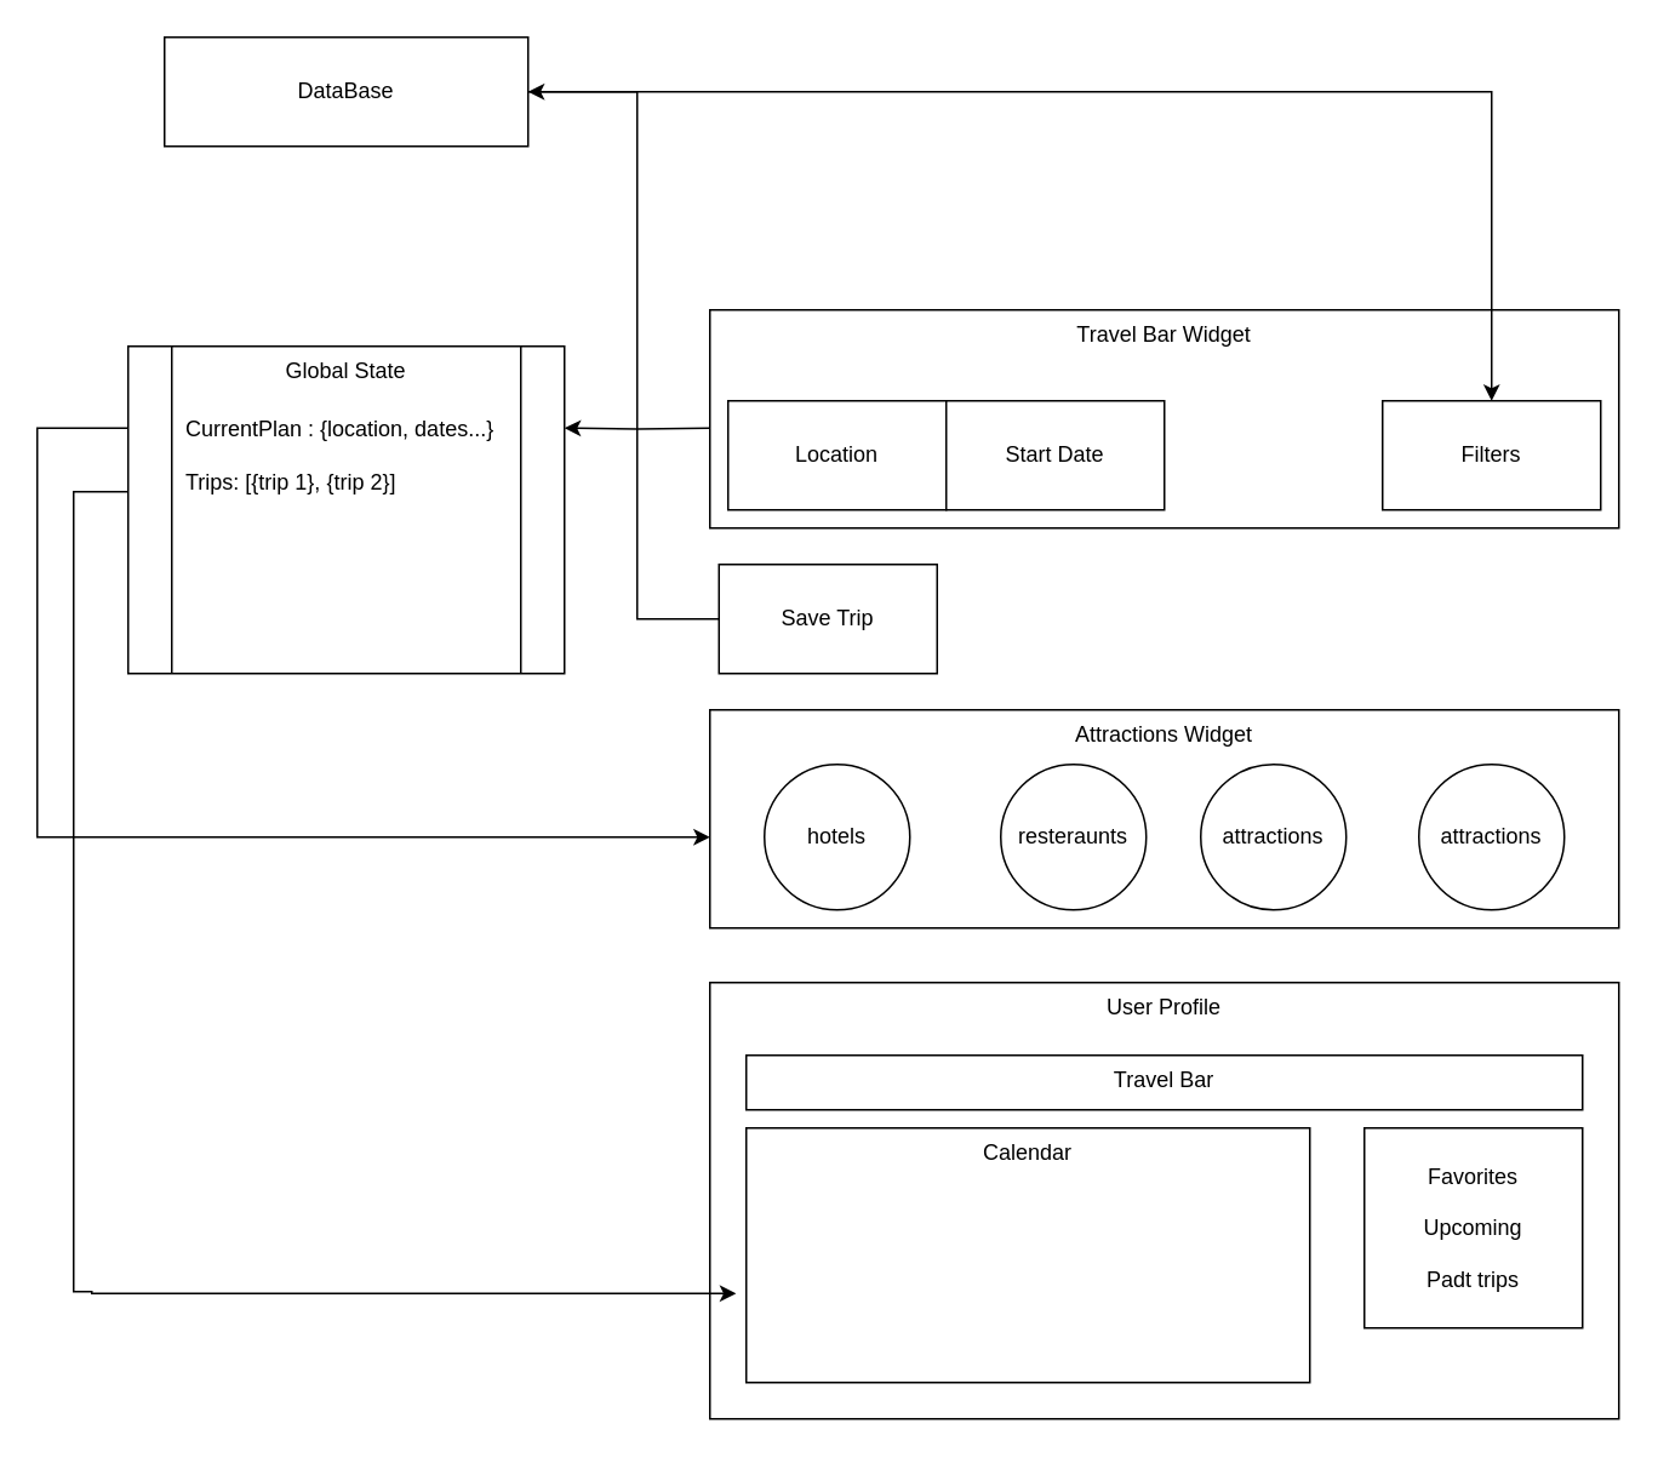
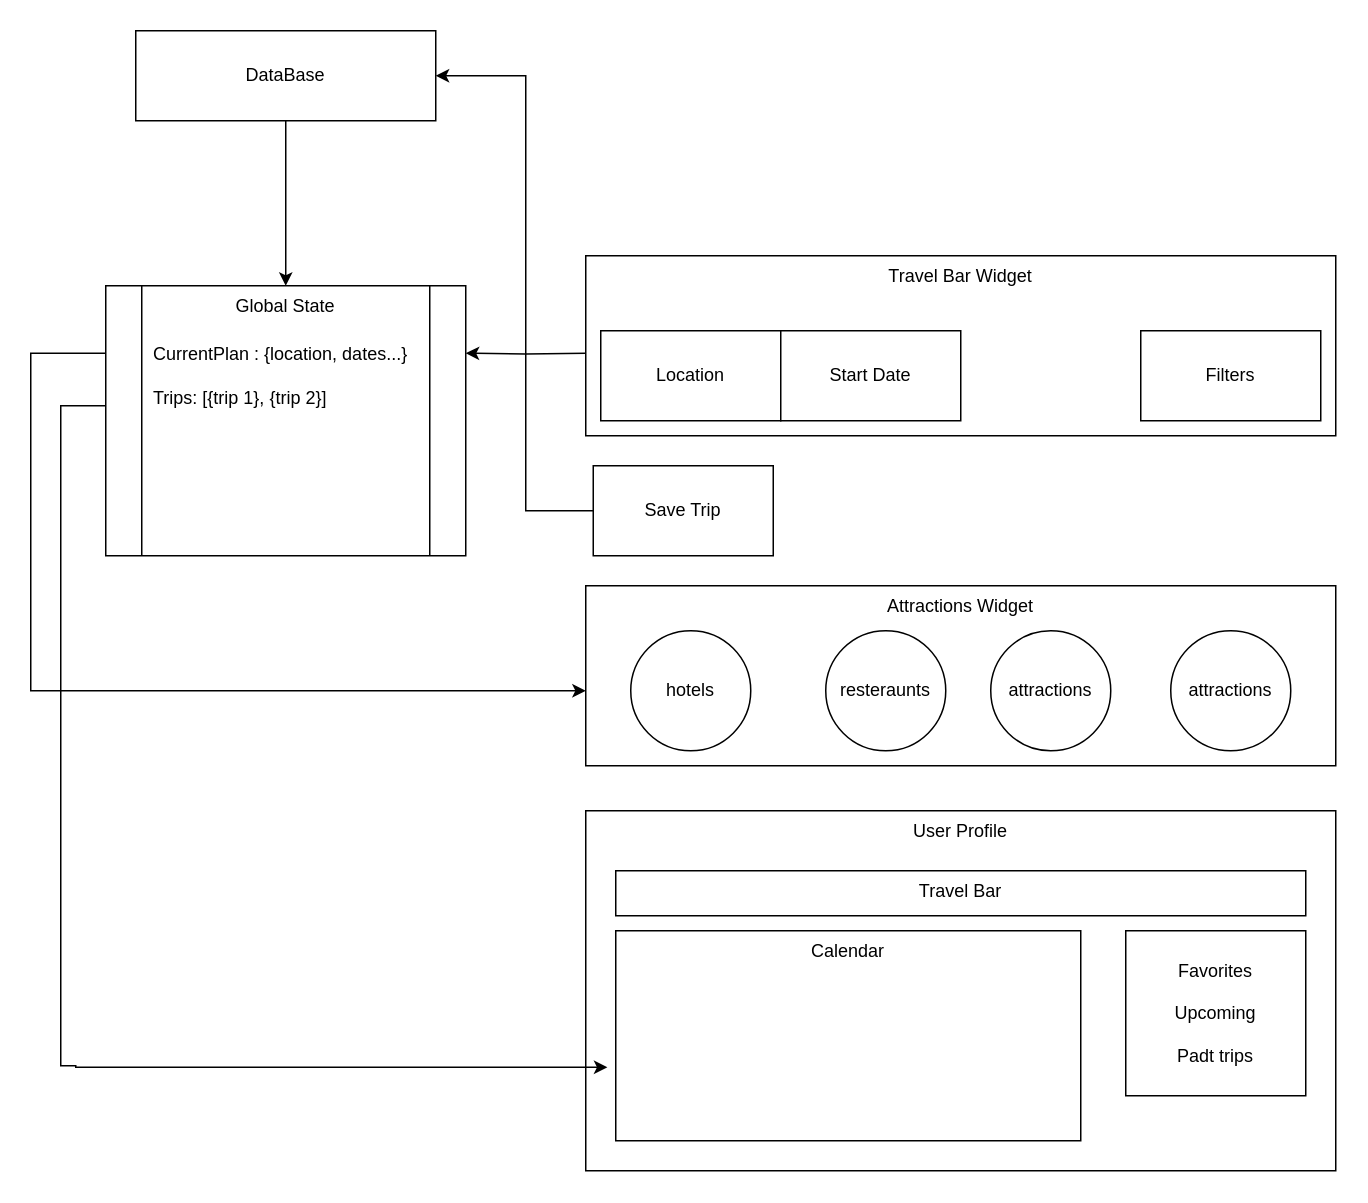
- <mxCell id="22" style="edgeStyle=orthogonalEdgeStyle;rounded=0;orthogonalLoop=1;jettySize=auto;html=1;" edge="1" parent="1" source="23" target="9"><mxGeometry relative="1" as="geometry" /></mxCell>
+ <mxCell id="22" style="edgeStyle=orthogonalEdgeStyle;rounded=0;orthogonalLoop=1;jettySize=auto;html=1;entryX=0.5;entryY=0;entryDx=0;entryDy=0;" edge="1" parent="1" source="23" target="2"><mxGeometry relative="1" as="geometry" /></mxCell>
